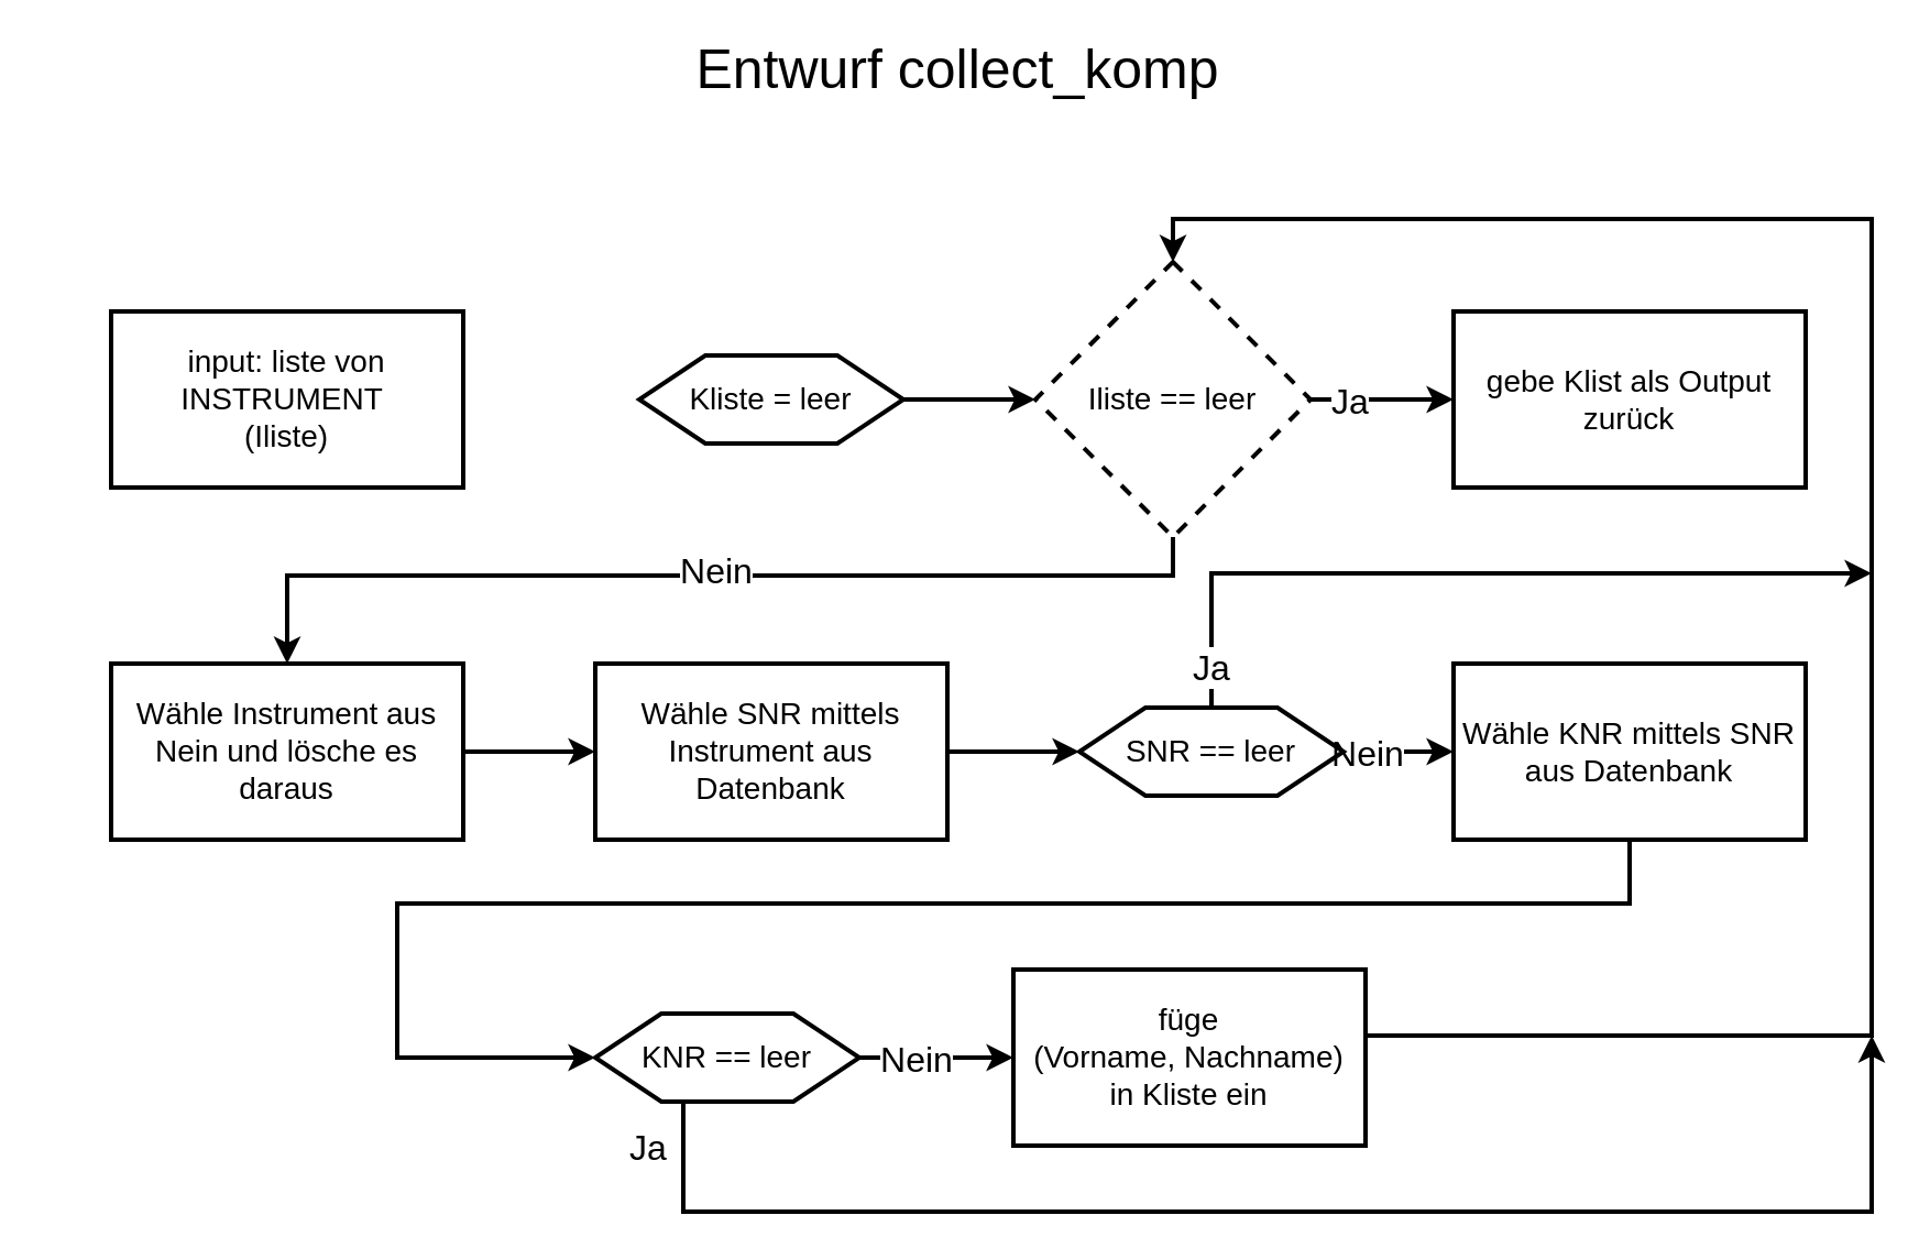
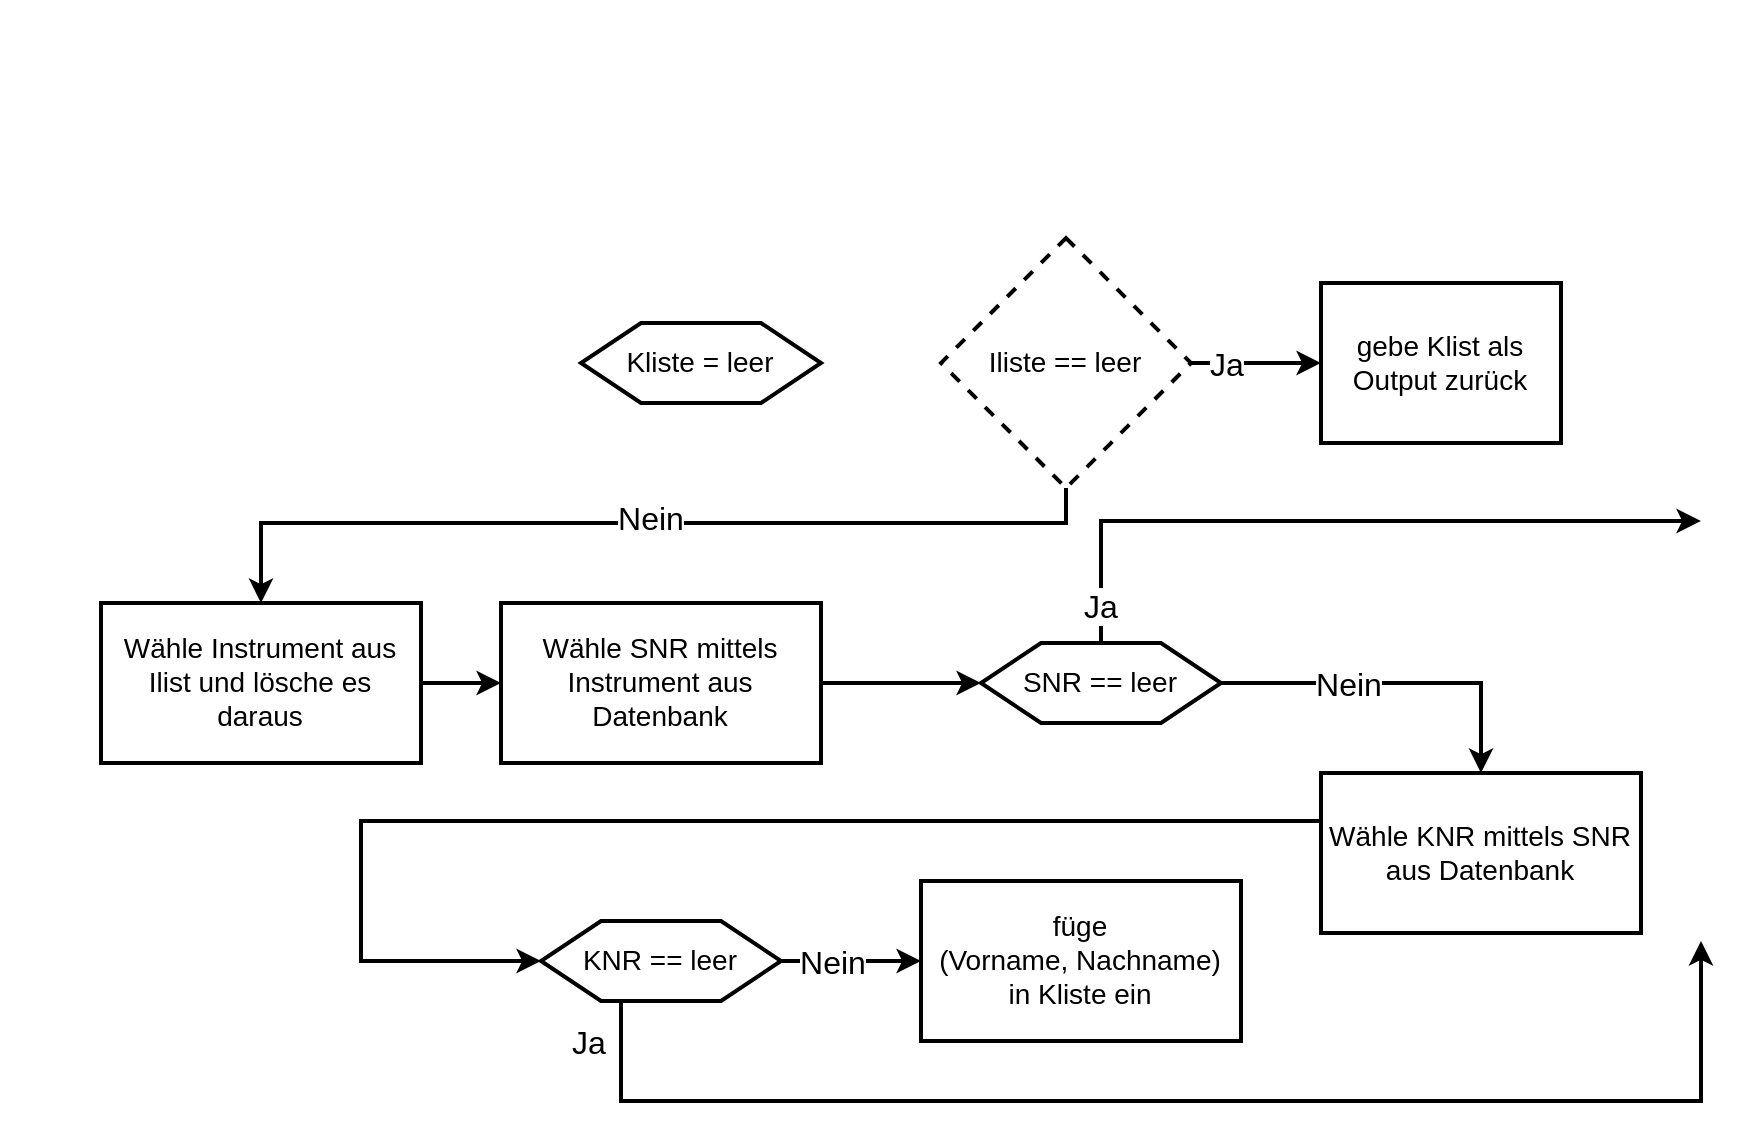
- <mxCell id="2" value="&lt;font style=&quot;font-size: 25px&quot;&gt;Entwurf&amp;nbsp;&lt;/font&gt;&lt;span style=&quot;font-size: 25px&quot;&gt;collect_komp&lt;/span&gt;" style="text;html=1;strokeColor=none;fillColor=none;align=center;verticalAlign=middle;whiteSpace=wrap;rounded=0;" vertex="1" parent="1"><mxGeometry x="20" y="20" width="830" height="20" as="geometry" /></mxCell>
- <mxCell id="3" value="&lt;font style=&quot;font-size: 14px&quot;&gt;input: liste von INSTRUMENT&amp;nbsp;&lt;br&gt;(Iliste)&lt;/font&gt;" style="rounded=0;whiteSpace=wrap;html=1;strokeWidth=2;fillColor=none;" vertex="1" parent="1"><mxGeometry x="50" y="141" width="160" height="80" as="geometry" /></mxCell>
- <mxCell id="4" style="edgeStyle=orthogonalEdgeStyle;rounded=0;orthogonalLoop=1;jettySize=auto;html=1;strokeWidth=2;" edge="1" parent="1" source="5" target="11"><mxGeometry relative="1" as="geometry" /></mxCell>
- <mxCell id="6" value="&lt;span style=&quot;font-size: 14px&quot;&gt;gebe Klist als Output zurück&lt;/span&gt;" style="rounded=0;whiteSpace=wrap;html=1;strokeWidth=2;fillColor=none;" vertex="1" parent="1"><mxGeometry x="660" y="141" width="160" height="80" as="geometry" /></mxCell>
+ <mxCell id="6" value="&lt;span style=&quot;font-size: 14px&quot;&gt;gebe Klist als Output zurück&lt;/span&gt;" style="rounded=0;whiteSpace=wrap;html=1;strokeWidth=2;fillColor=none;" vertex="1" parent="1"><mxGeometry x="660" y="141" width="120" height="80" as="geometry" /></mxCell>
- <mxCell id="16" style="edgeStyle=orthogonalEdgeStyle;rounded=0;orthogonalLoop=1;jettySize=auto;html=1;strokeWidth=2;entryX=0.5;entryY=0;entryDx=0;entryDy=0;" edge="1" parent="1" source="17" target="11"><mxGeometry relative="1" as="geometry"><mxPoint x="611" y="450" as="targetPoint" /><Array as="points"><mxPoint x="850" y="470" /><mxPoint x="850" y="99" /><mxPoint x="533" y="99" /></Array></mxGeometry></mxCell>
- <mxCell id="13" value="&lt;span style=&quot;font-size: 14px&quot;&gt;Wähle Instrument aus&lt;br&gt;Nein und lösche es&lt;br&gt;daraus&lt;/span&gt;" style="rounded=0;whiteSpace=wrap;html=1;strokeWidth=2;fillColor=none;perimeterSpacing=0;" vertex="1" parent="1"><mxGeometry x="50" y="301" width="160" height="80" as="geometry" /></mxCell>
+ <mxCell id="13" value="&lt;span style=&quot;font-size: 14px&quot;&gt;Wähle Instrument aus&lt;br&gt;Ilist und lösche es&lt;br&gt;daraus&lt;/span&gt;" style="rounded=0;whiteSpace=wrap;html=1;strokeWidth=2;fillColor=none;perimeterSpacing=0;" vertex="1" parent="1"><mxGeometry x="50" y="301" width="160" height="80" as="geometry" /></mxCell>
- <mxCell id="15" value="&lt;span style=&quot;font-size: 14px&quot;&gt;Wähle SNR mittels Instrument aus Datenbank&lt;/span&gt;" style="rounded=0;whiteSpace=wrap;html=1;strokeWidth=2;fillColor=none;perimeterSpacing=0;" vertex="1" parent="1"><mxGeometry x="270" y="301" width="160" height="80" as="geometry" /></mxCell>
+ <mxCell id="15" value="&lt;span style=&quot;font-size: 14px&quot;&gt;Wähle SNR mittels Instrument aus Datenbank&lt;/span&gt;" style="rounded=0;whiteSpace=wrap;html=1;strokeWidth=2;fillColor=none;perimeterSpacing=0;" vertex="1" parent="1"><mxGeometry x="250" y="301" width="160" height="80" as="geometry" /></mxCell>
- <mxCell id="25" value="&lt;span style=&quot;font-size: 14px&quot;&gt;Wähle KNR mittels SNR aus Datenbank&lt;/span&gt;" style="rounded=0;whiteSpace=wrap;html=1;strokeWidth=2;fillColor=none;perimeterSpacing=0;" vertex="1" parent="1"><mxGeometry x="660" y="301" width="160" height="80" as="geometry" /></mxCell>
+ <mxCell id="25" value="&lt;span style=&quot;font-size: 14px&quot;&gt;Wähle KNR mittels SNR aus Datenbank&lt;/span&gt;" style="rounded=0;whiteSpace=wrap;html=1;strokeWidth=2;fillColor=none;perimeterSpacing=0;" vertex="1" parent="1"><mxGeometry x="660" y="386" width="160" height="80" as="geometry" /></mxCell>
